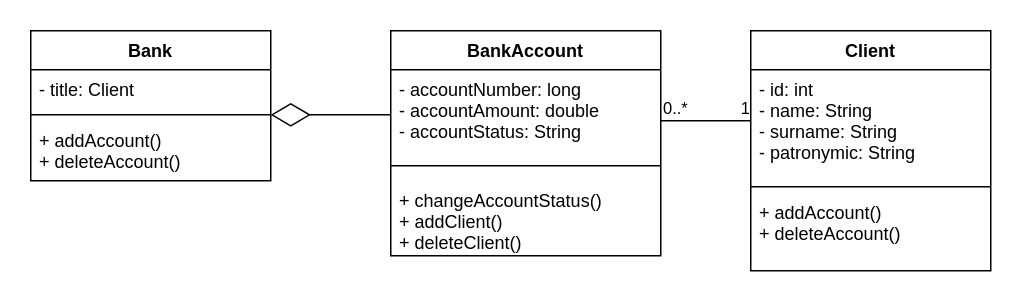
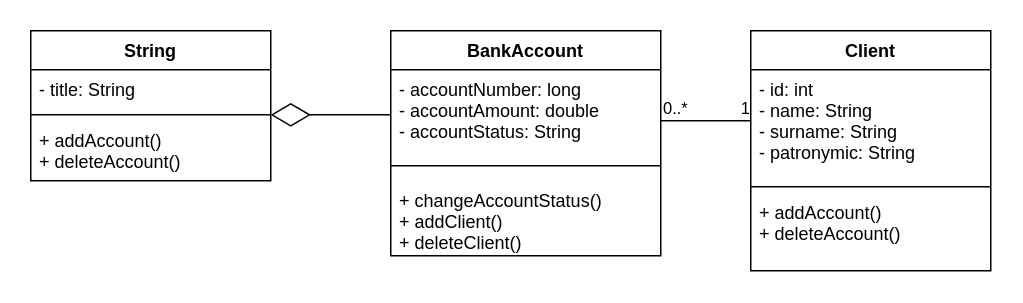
- <mxCell id="6" value="Bank" style="swimlane;fontStyle=1;align=center;verticalAlign=top;childLayout=stackLayout;horizontal=1;startSize=26;horizontalStack=0;resizeParent=1;resizeParentMax=0;resizeLast=0;collapsible=1;marginBottom=0;" parent="1" vertex="1"><mxGeometry x="20" y="20" width="160" height="100" as="geometry" /></mxCell>
+ <mxCell id="6" value="String" style="swimlane;fontStyle=1;align=center;verticalAlign=top;childLayout=stackLayout;horizontal=1;startSize=26;horizontalStack=0;resizeParent=1;resizeParentMax=0;resizeLast=0;collapsible=1;marginBottom=0;" parent="1" vertex="1"><mxGeometry x="20" y="20" width="160" height="100" as="geometry" /></mxCell>
- <mxCell id="7" value="- title: Client" style="text;strokeColor=none;fillColor=none;align=left;verticalAlign=top;spacingLeft=4;spacingRight=4;overflow=hidden;rotatable=0;points=[[0,0.5],[1,0.5]];portConstraint=eastwest;" parent="6" vertex="1"><mxGeometry y="26" width="160" height="26" as="geometry" /></mxCell>
+ <mxCell id="7" value="- title: String" style="text;strokeColor=none;fillColor=none;align=left;verticalAlign=top;spacingLeft=4;spacingRight=4;overflow=hidden;rotatable=0;points=[[0,0.5],[1,0.5]];portConstraint=eastwest;" parent="6" vertex="1"><mxGeometry y="26" width="160" height="26" as="geometry" /></mxCell>
